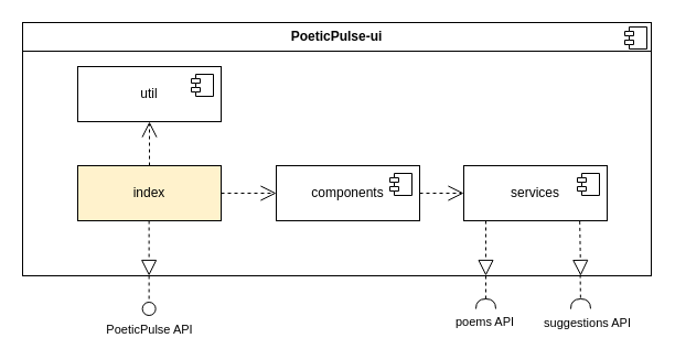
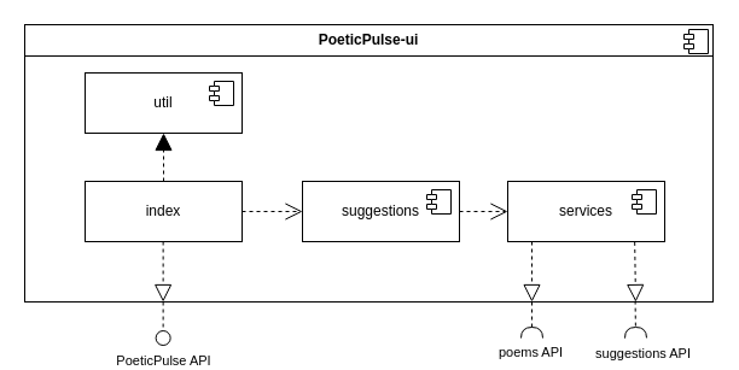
- <mxCell id="20" value="" style="edgeStyle=none;html=1;endArrow=open;endSize=12;dashed=1;verticalAlign=bottom;rounded=0;exitX=0.5;exitY=0;exitDx=0;exitDy=0;entryX=0.5;entryY=1;entryDx=0;entryDy=0;" edge="1" parent="1" source="18" target="8"><mxGeometry width="160" relative="1" as="geometry"><mxPoint x="210" y="185" as="sourcePoint" /><mxPoint x="260" y="185" as="targetPoint" /></mxGeometry></mxCell>
+ <mxCell id="20" value="" style="edgeStyle=none;html=1;endArrow=block;endSize=12;dashed=1;verticalAlign=bottom;rounded=0;exitX=0.5;exitY=0;exitDx=0;exitDy=0;entryX=0.5;entryY=1;entryDx=0;entryDy=0;" edge="1" parent="1" source="18" target="8"><mxGeometry width="160" relative="1" as="geometry"><mxPoint x="210" y="185" as="sourcePoint" /><mxPoint x="260" y="185" as="targetPoint" /></mxGeometry></mxCell>
- <mxCell id="18" value="index" style="html=1;dropTarget=0;whiteSpace=wrap;fillColor=#fff2cc;" vertex="1" parent="1"><mxGeometry x="70" y="150" width="130" height="50" as="geometry" /></mxCell>
+ <mxCell id="18" value="index" style="html=1;dropTarget=0;whiteSpace=wrap;" vertex="1" parent="1"><mxGeometry x="70" y="150" width="130" height="50" as="geometry" /></mxCell>
- <mxCell id="4" value="components" style="html=1;dropTarget=0;whiteSpace=wrap;" vertex="1" parent="1"><mxGeometry x="250" y="150" width="130" height="50" as="geometry" /></mxCell>
+ <mxCell id="4" value="suggestions" style="html=1;dropTarget=0;whiteSpace=wrap;" vertex="1" parent="1"><mxGeometry x="250" y="150" width="130" height="50" as="geometry" /></mxCell>
